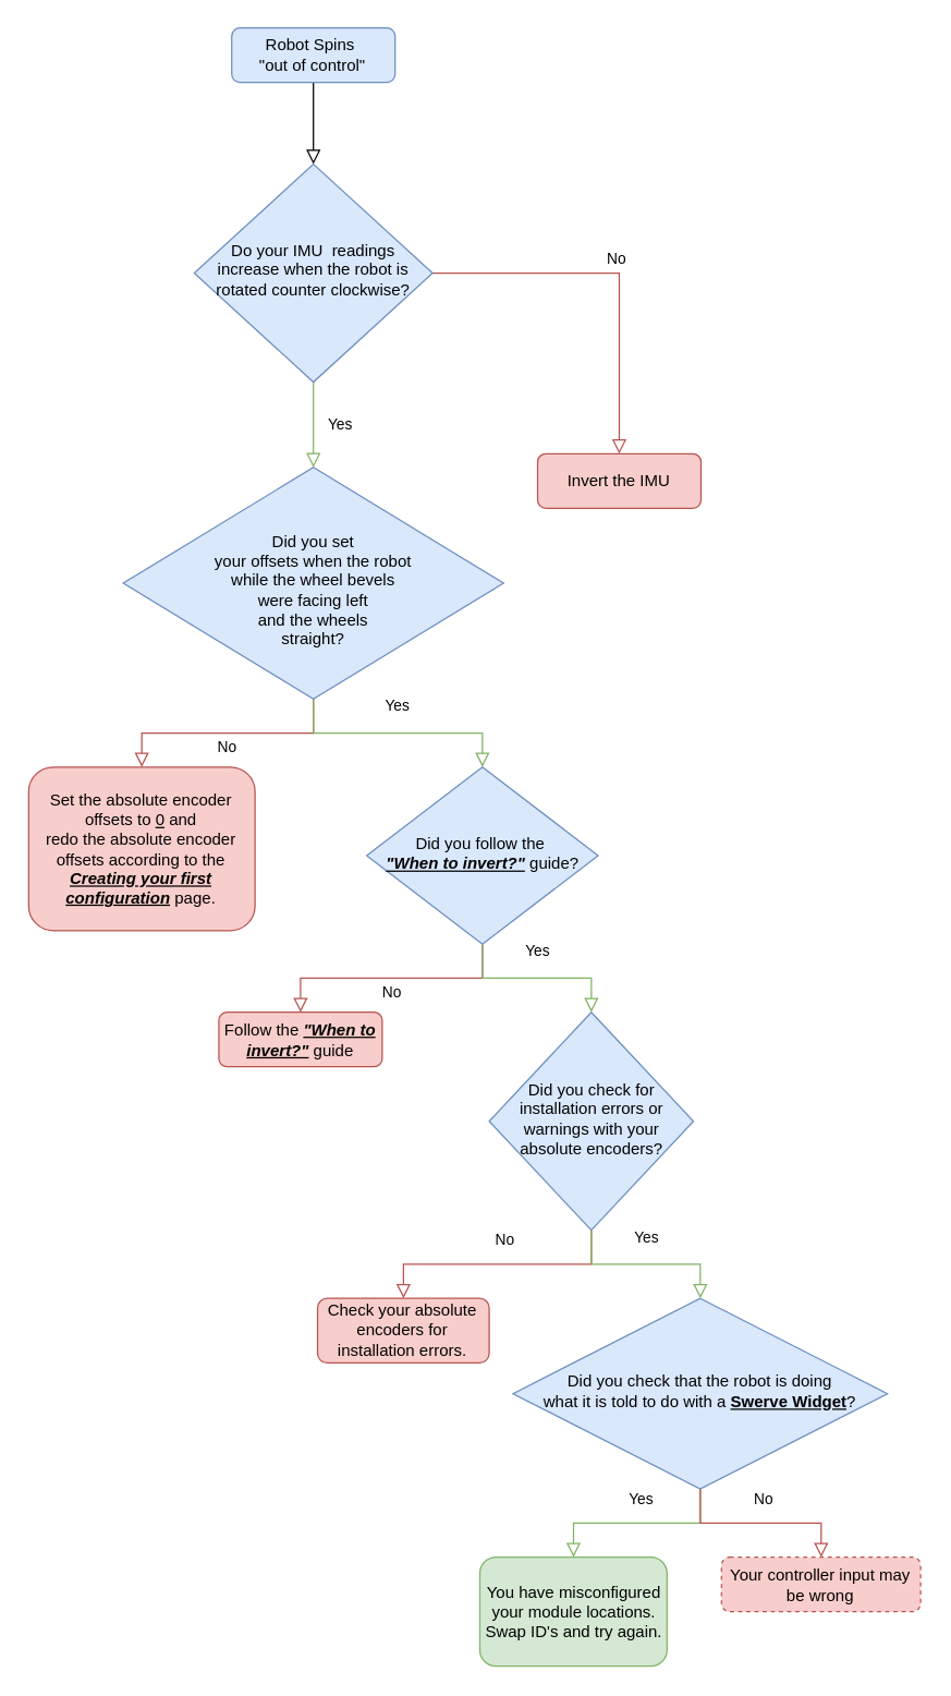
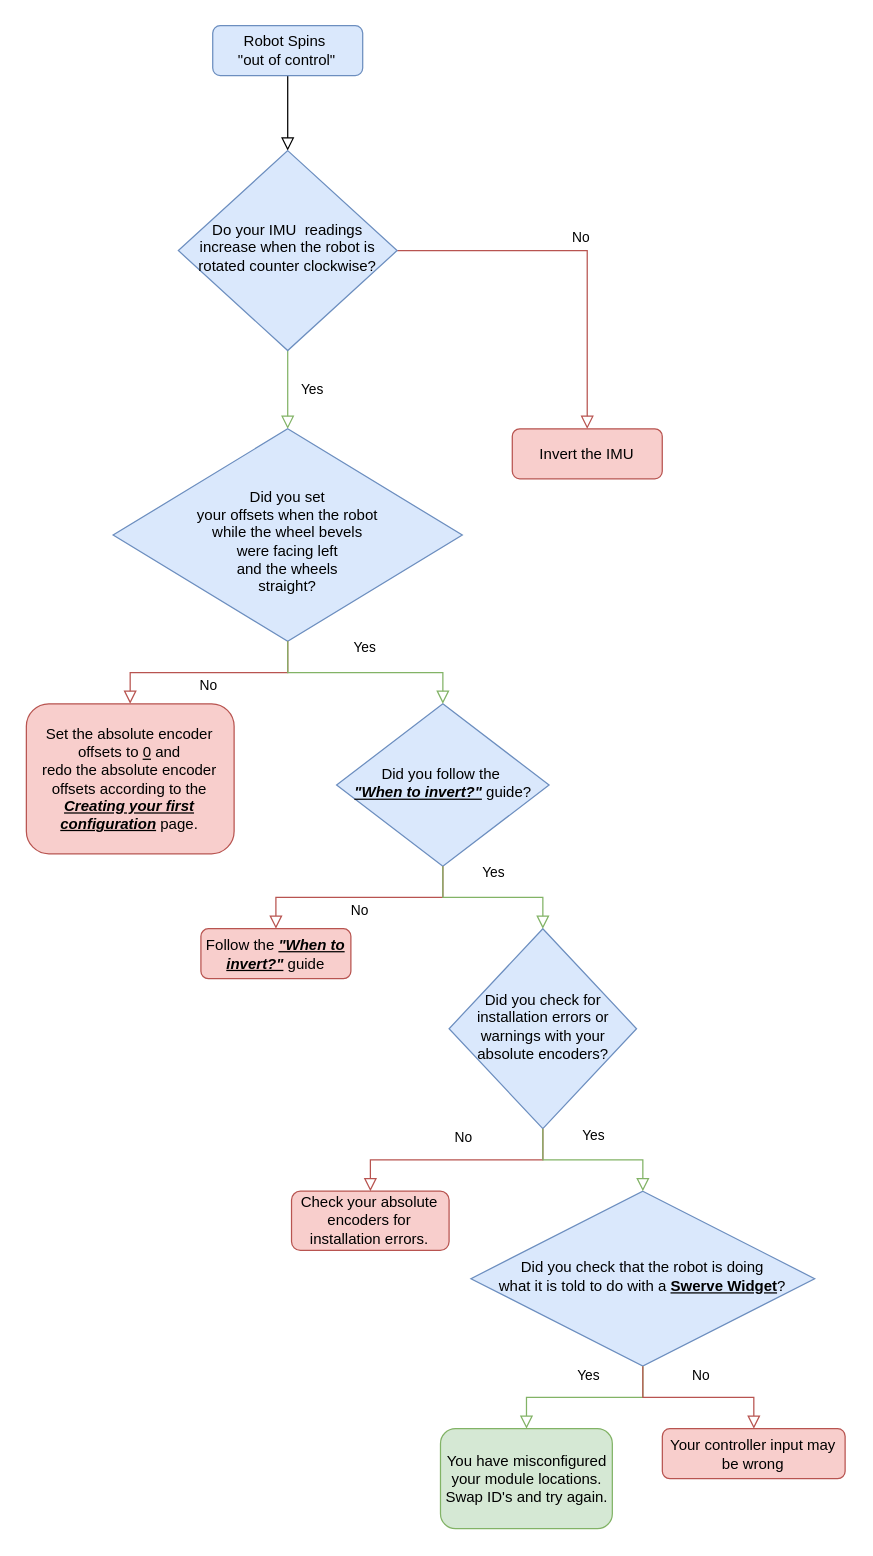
- <mxCell id="7" value="Invert the IMU" style="rounded=1;whiteSpace=wrap;html=1;fontSize=12;glass=0;strokeWidth=1;shadow=0;fontFamily=Helvetica;fillColor=#f8cecc;strokeColor=#b85450;" parent="1" vertex="1"><mxGeometry x="394.14" y="332.61" width="120" height="40" as="geometry" /></mxCell>
+ <mxCell id="7" value="Invert the IMU" style="rounded=1;whiteSpace=wrap;html=1;fontSize=12;glass=0;strokeWidth=1;shadow=0;fontFamily=Helvetica;fillColor=#f8cecc;strokeColor=#b85450;" parent="1" vertex="1"><mxGeometry x="409.14" y="342.61" width="120" height="40" as="geometry" /></mxCell>
- <mxCell id="13" value="Your controller input may be wrong" style="rounded=1;whiteSpace=wrap;html=1;fontSize=12;glass=0;strokeWidth=1;shadow=0;fontFamily=Helvetica;fillColor=#f8cecc;strokeColor=#b85450;dashed=1;" vertex="1" parent="1"><mxGeometry x="529.195" y="1142.61" width="146.25" height="40" as="geometry" /></mxCell>
+ <mxCell id="13" value="Your controller input may be wrong" style="rounded=1;whiteSpace=wrap;html=1;fontSize=12;glass=0;strokeWidth=1;shadow=0;fontFamily=Helvetica;fillColor=#f8cecc;strokeColor=#b85450;" vertex="1" parent="1"><mxGeometry x="529.195" y="1142.61" width="146.25" height="40" as="geometry" /></mxCell>
